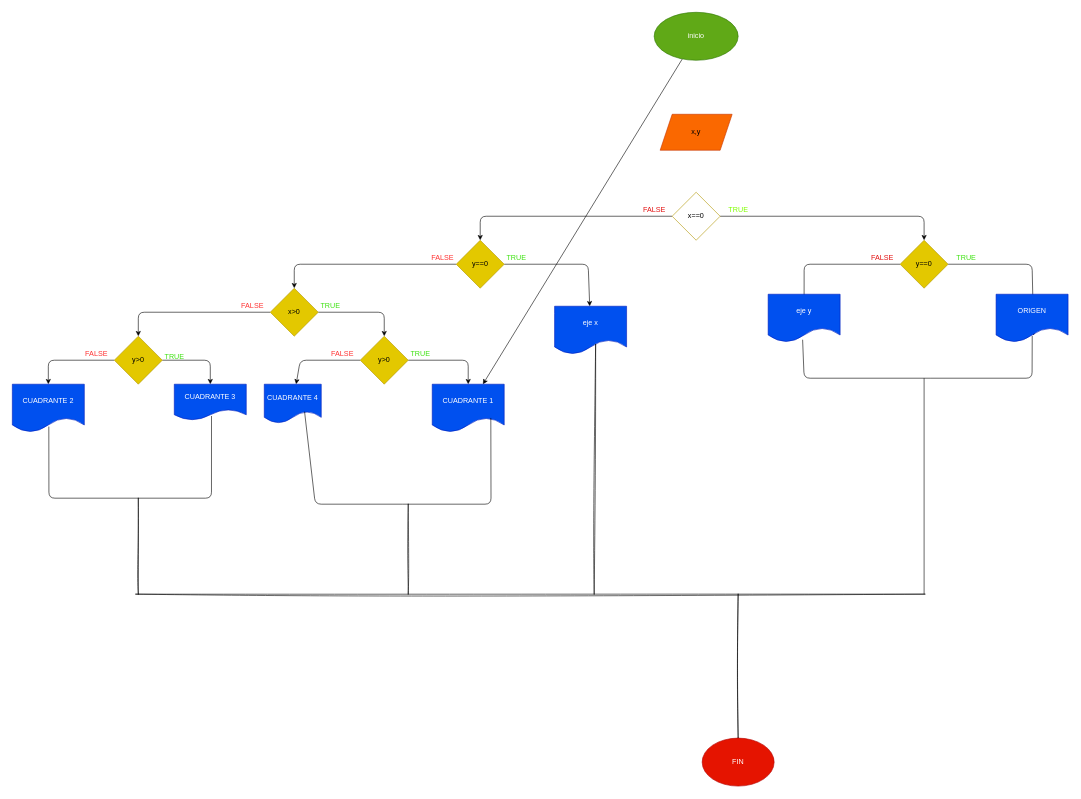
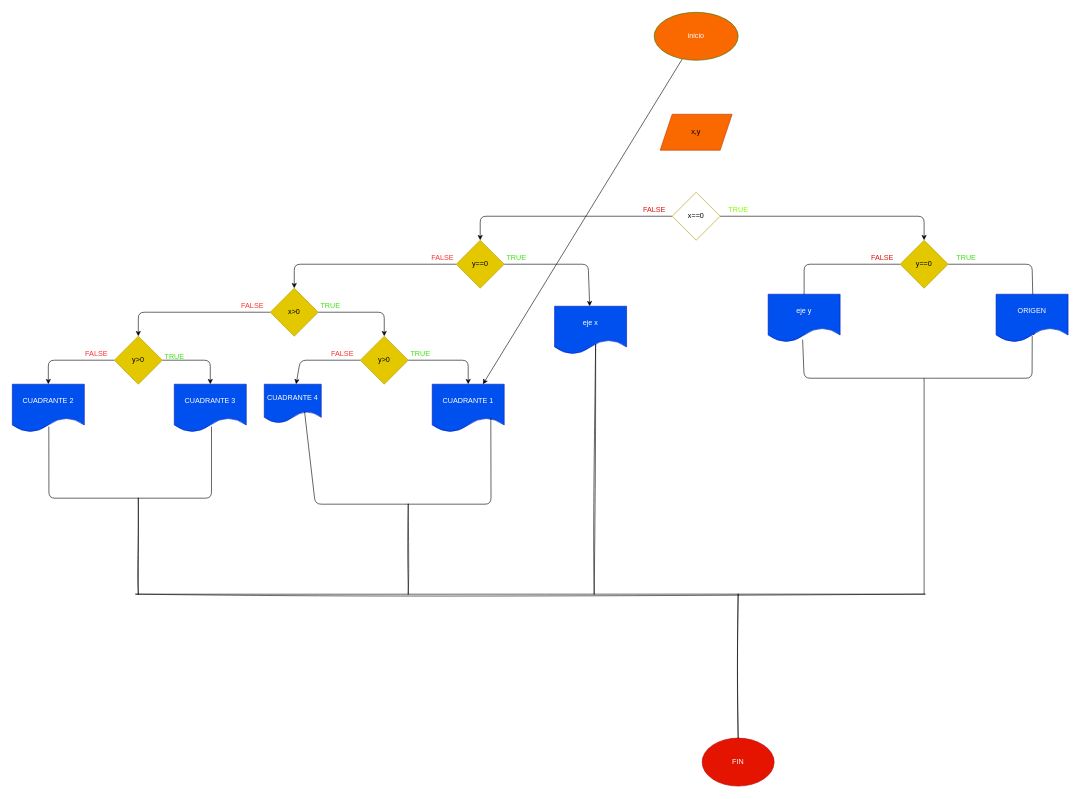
- <mxCell id="3" value="inicio" style="ellipse;whiteSpace=wrap;html=1;fillColor=#60a917;fontColor=#ffffff;strokeColor=#2D7600;" vertex="1" parent="1"><mxGeometry x="1090" y="20" width="140" height="80" as="geometry" /></mxCell>
+ <mxCell id="3" value="inicio" style="ellipse;whiteSpace=wrap;html=1;fillColor=#fa6800;fontColor=#ffffff;strokeColor=#2D7600;" vertex="1" parent="1"><mxGeometry x="1090" y="20" width="140" height="80" as="geometry" /></mxCell>
- <mxCell id="31" value="CUADRANTE 3" style="shape=document;whiteSpace=wrap;html=1;boundedLbl=1;fillColor=#0050ef;strokeColor=#001DBC;fontColor=#ffffff;" vertex="1" parent="1"><mxGeometry x="290" y="640" width="120" height="60" as="geometry" /></mxCell>
+ <mxCell id="31" value="CUADRANTE 3" style="shape=document;whiteSpace=wrap;html=1;boundedLbl=1;fillColor=#0050ef;strokeColor=#001DBC;fontColor=#ffffff;" vertex="1" parent="1"><mxGeometry x="290" y="640" width="120" height="80" as="geometry" /></mxCell>
